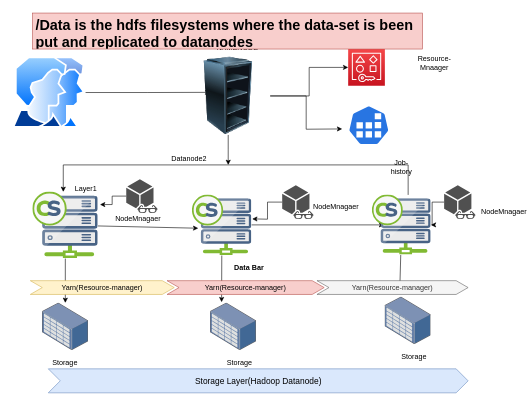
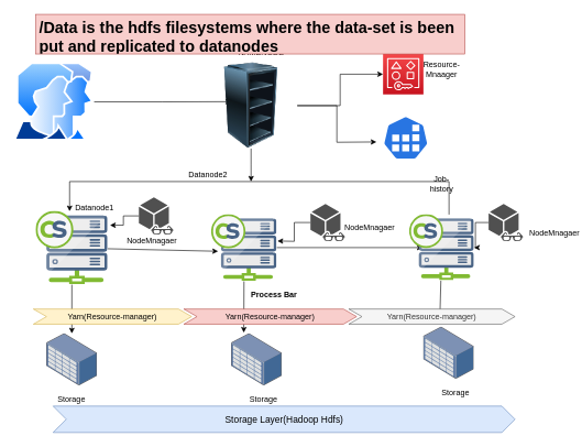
- <mxCell id="28" value="Resource-Mnaager" style="text;html=1;strokeColor=none;fillColor=none;align=center;verticalAlign=middle;whiteSpace=wrap;rounded=0;" vertex="1" parent="1"><mxGeometry x="704" y="94" width="40" height="20" as="geometry" /></mxCell>
+ <mxCell id="28" value="Resource-Mnaager" style="text;html=1;strokeColor=none;fillColor=none;align=center;verticalAlign=middle;whiteSpace=wrap;rounded=0;" vertex="1" parent="1"><mxGeometry x="649" y="94" width="40" height="20" as="geometry" /></mxCell>
- <mxCell id="21" value="Layer1" style="text;html=1;strokeColor=none;fillColor=none;align=center;verticalAlign=middle;whiteSpace=wrap;rounded=0;" vertex="1" parent="1"><mxGeometry x="122.9" y="304" width="40" height="20" as="geometry" /></mxCell>
+ <mxCell id="21" value="Datanode1" style="text;html=1;strokeColor=none;fillColor=none;align=center;verticalAlign=middle;whiteSpace=wrap;rounded=0;" vertex="1" parent="1"><mxGeometry x="122.9" y="304" width="40" height="20" as="geometry" /></mxCell>
- <mxCell id="41" value="Data Bar" style="swimlane;childLayout=stackLayout;horizontal=1;fillColor=none;horizontalStack=1;resizeParent=1;resizeParentMax=0;resizeLast=0;collapsible=0;strokeColor=none;stackBorder=10;stackSpacing=-12;resizable=1;align=center;points=[];fontColor=#000000;" vertex="1" parent="1"><mxGeometry x="40" y="434" width="750" height="66" as="geometry" /></mxCell>
+ <mxCell id="41" value="Process Bar" style="swimlane;childLayout=stackLayout;horizontal=1;fillColor=none;horizontalStack=1;resizeParent=1;resizeParentMax=0;resizeLast=0;collapsible=0;strokeColor=none;stackBorder=10;stackSpacing=-12;resizable=1;align=center;points=[];fontColor=#000000;" vertex="1" parent="1"><mxGeometry x="40" y="434" width="750" height="66" as="geometry" /></mxCell>
- <mxCell id="40" value="Storage Layer(Hadoop Datanode)" style="html=1;shape=mxgraph.infographic.ribbonSimple;notch1=20;notch2=20;align=center;verticalAlign=middle;fontSize=14;fontStyle=0;fillColor=#dae8fc;strokeColor=#6c8ebf;" vertex="1" parent="1"><mxGeometry x="80" y="614" width="700" height="40" as="geometry" /></mxCell>
+ <mxCell id="40" value="Storage Layer(Hadoop Hdfs)" style="html=1;shape=mxgraph.infographic.ribbonSimple;notch1=20;notch2=20;align=center;verticalAlign=middle;fontSize=14;fontStyle=0;fillColor=#dae8fc;strokeColor=#6c8ebf;" vertex="1" parent="1"><mxGeometry x="80" y="614" width="700" height="40" as="geometry" /></mxCell>
